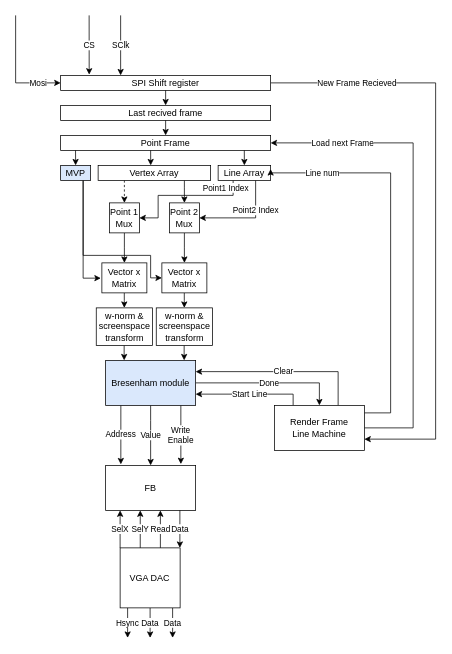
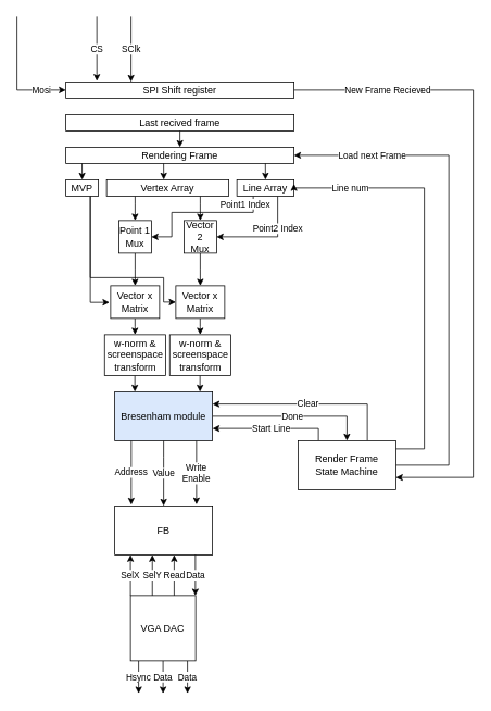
- <mxCell id="9" value="" style="endArrow=classic;html=1;rounded=0;exitX=0.5;exitY=1;exitDx=0;exitDy=0;entryX=0.5;entryY=0;entryDx=0;entryDy=0;" parent="1" source="3" target="8" edge="1"><mxGeometry width="50" height="50" relative="1" as="geometry"><mxPoint x="210" y="190" as="sourcePoint" /><mxPoint x="260" y="140" as="targetPoint" /></mxGeometry></mxCell>
- <mxCell id="10" value="Point Frame" style="rounded=0;whiteSpace=wrap;html=1;" parent="1" vertex="1"><mxGeometry x="80" y="180" width="280" height="20" as="geometry" /></mxCell>
+ <mxCell id="10" value="Rendering Frame" style="rounded=0;whiteSpace=wrap;html=1;" parent="1" vertex="1"><mxGeometry x="80" y="180" width="280" height="20" as="geometry" /></mxCell>
- <mxCell id="14" value="MVP" style="rounded=0;whiteSpace=wrap;html=1;fillColor=#dae8fc;" parent="1" vertex="1"><mxGeometry x="80" y="220" width="40" height="20" as="geometry" /></mxCell>
+ <mxCell id="14" value="MVP" style="rounded=0;whiteSpace=wrap;html=1;" parent="1" vertex="1"><mxGeometry x="80" y="220" width="40" height="20" as="geometry" /></mxCell>
- <mxCell id="15" style="edgeStyle=orthogonalEdgeStyle;rounded=0;jumpStyle=none;orthogonalLoop=1;jettySize=auto;html=1;entryX=0.5;entryY=0;entryDx=0;entryDy=0;startArrow=none;startFill=0;endArrow=classic;endFill=1;dashed=1;" parent="1" source="17" target="25" edge="1"><mxGeometry relative="1" as="geometry"><Array as="points"><mxPoint x="165" y="250" /><mxPoint x="165" y="250" /></Array></mxGeometry></mxCell>
+ <mxCell id="15" style="edgeStyle=orthogonalEdgeStyle;rounded=0;jumpStyle=none;orthogonalLoop=1;jettySize=auto;html=1;entryX=0.5;entryY=0;entryDx=0;entryDy=0;startArrow=none;startFill=0;endArrow=classic;endFill=1;" parent="1" source="17" target="25" edge="1"><mxGeometry relative="1" as="geometry"><Array as="points"><mxPoint x="165" y="250" /><mxPoint x="165" y="250" /></Array></mxGeometry></mxCell>
- <mxCell id="27" value="&lt;div&gt;Point 2&lt;/div&gt;&lt;div&gt; Mux&lt;/div&gt;" style="whiteSpace=wrap;html=1;aspect=fixed;" parent="1" vertex="1"><mxGeometry x="225" y="270" width="40" height="40" as="geometry" /></mxCell>
+ <mxCell id="27" value="&lt;div&gt;Vector 2&lt;/div&gt;&lt;div&gt; Mux&lt;/div&gt;" style="whiteSpace=wrap;html=1;aspect=fixed;" parent="1" vertex="1"><mxGeometry x="225" y="270" width="40" height="40" as="geometry" /></mxCell>
- <mxCell id="42" value="&lt;div&gt;Render Frame&lt;/div&gt;&lt;div&gt; Line Machine&lt;/div&gt;" style="rounded=0;whiteSpace=wrap;html=1;" parent="1" vertex="1"><mxGeometry x="365" y="540" width="120" height="60" as="geometry" /></mxCell>
+ <mxCell id="42" value="&lt;div&gt;Render Frame&lt;/div&gt;&lt;div&gt; State Machine&lt;/div&gt;" style="rounded=0;whiteSpace=wrap;html=1;" parent="1" vertex="1"><mxGeometry x="365" y="540" width="120" height="60" as="geometry" /></mxCell>
